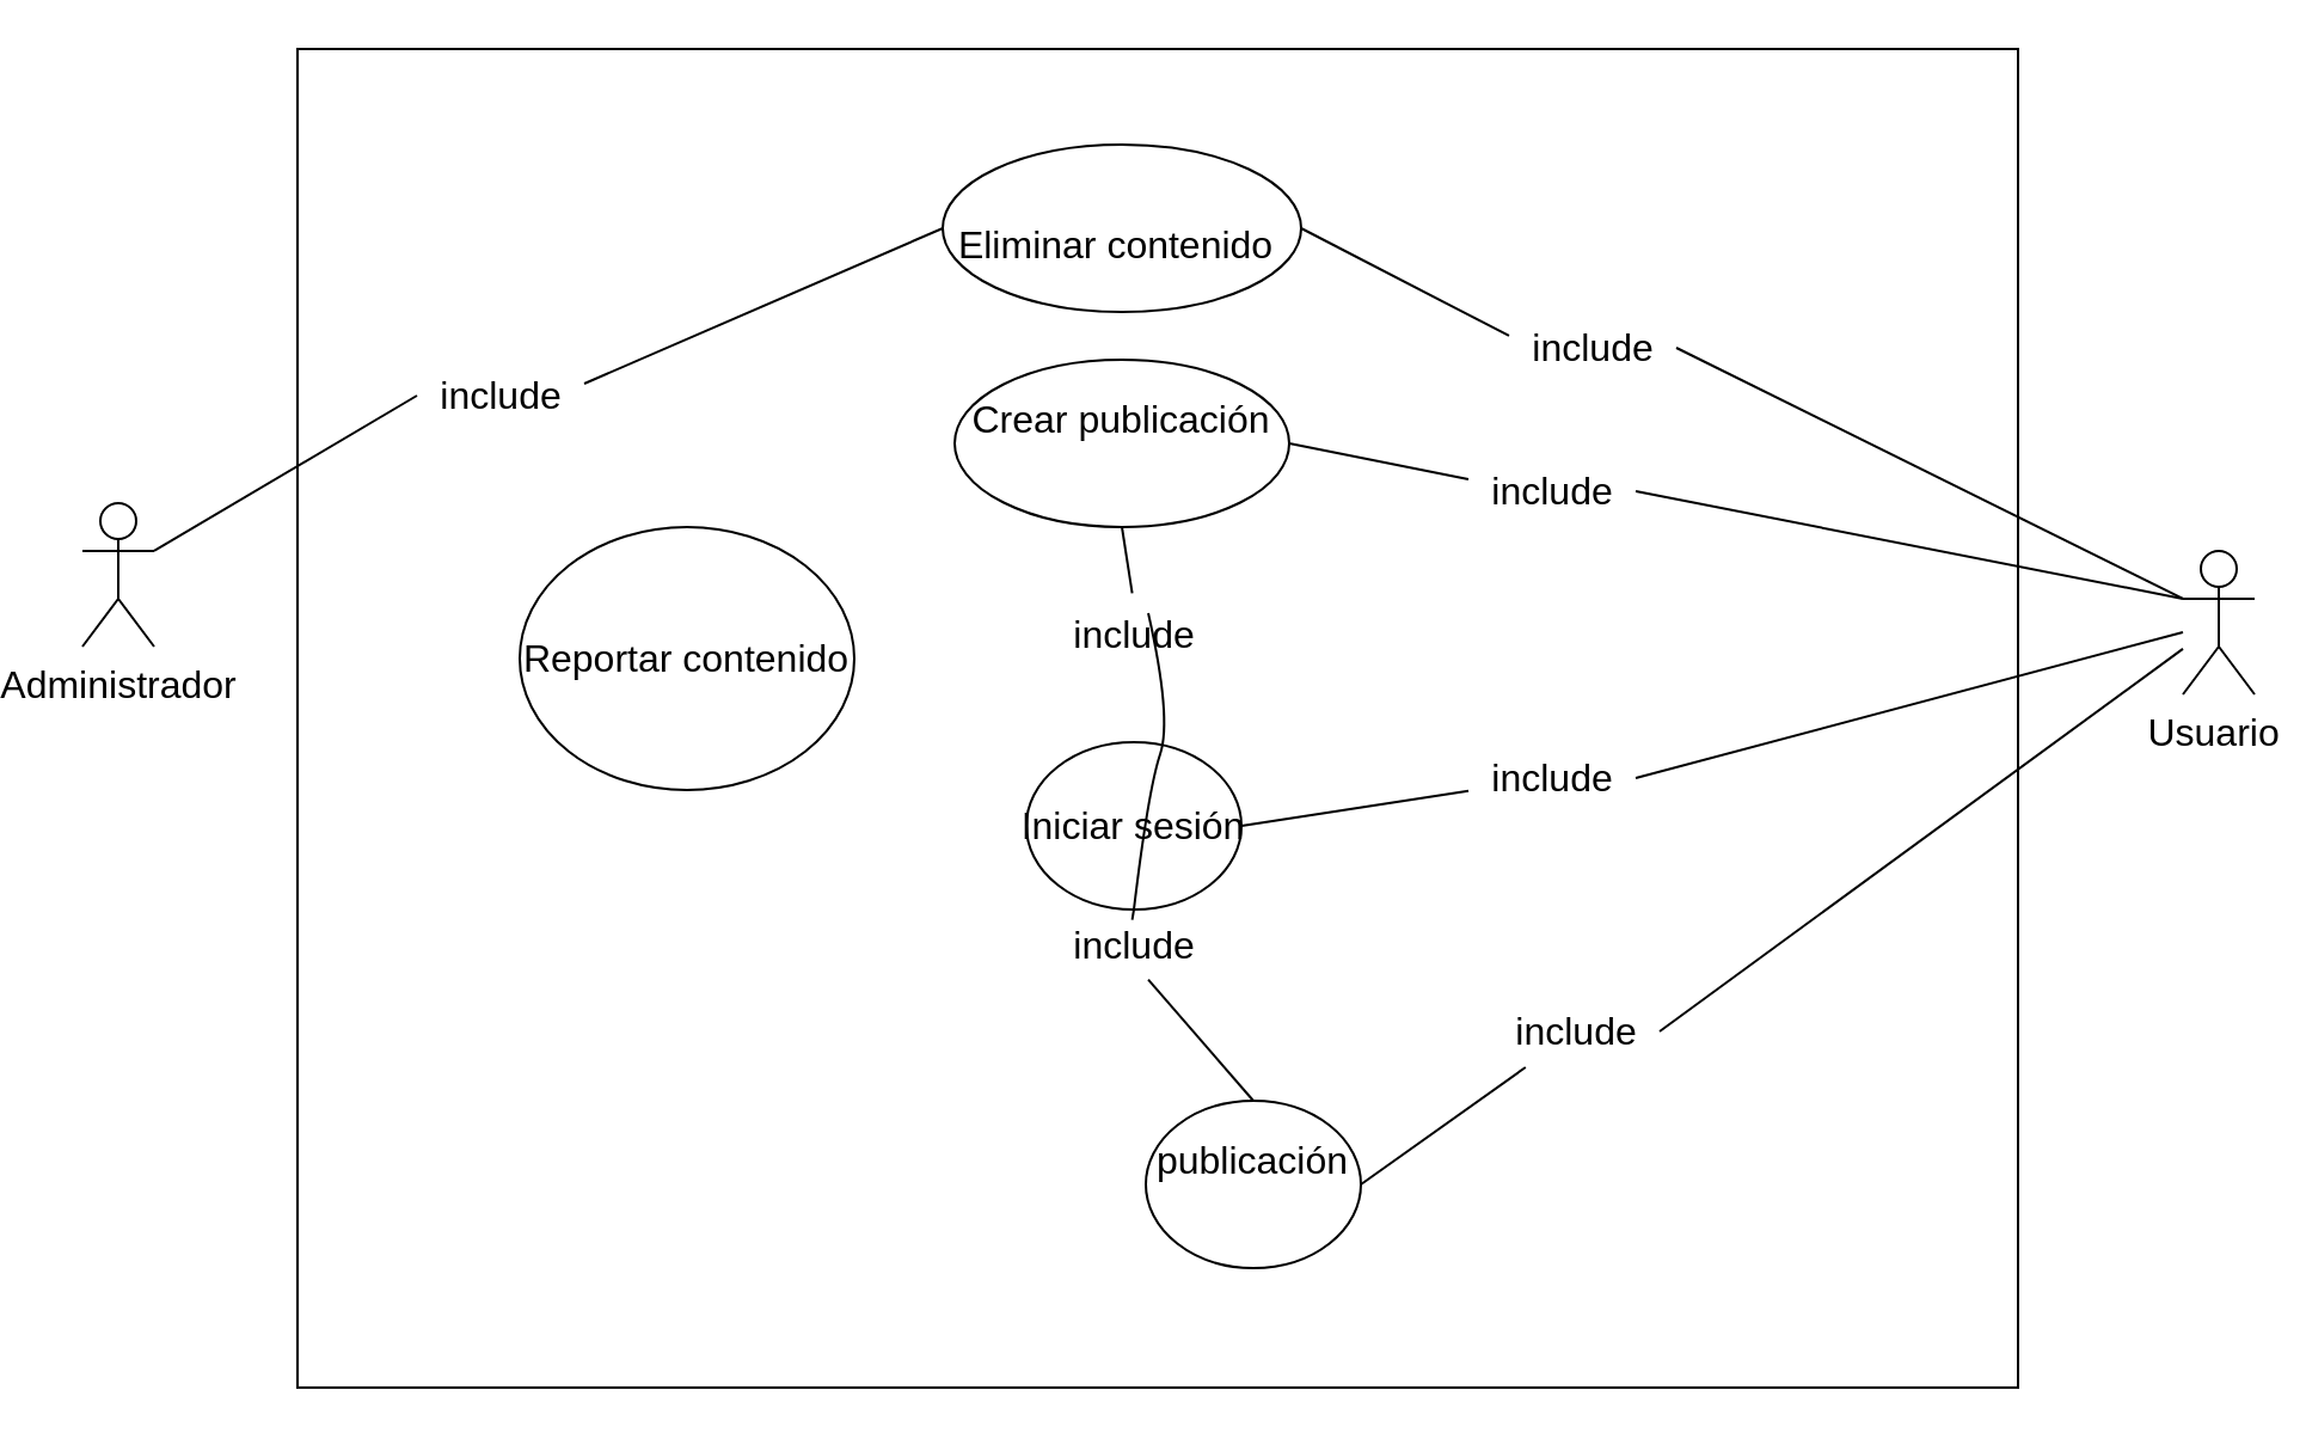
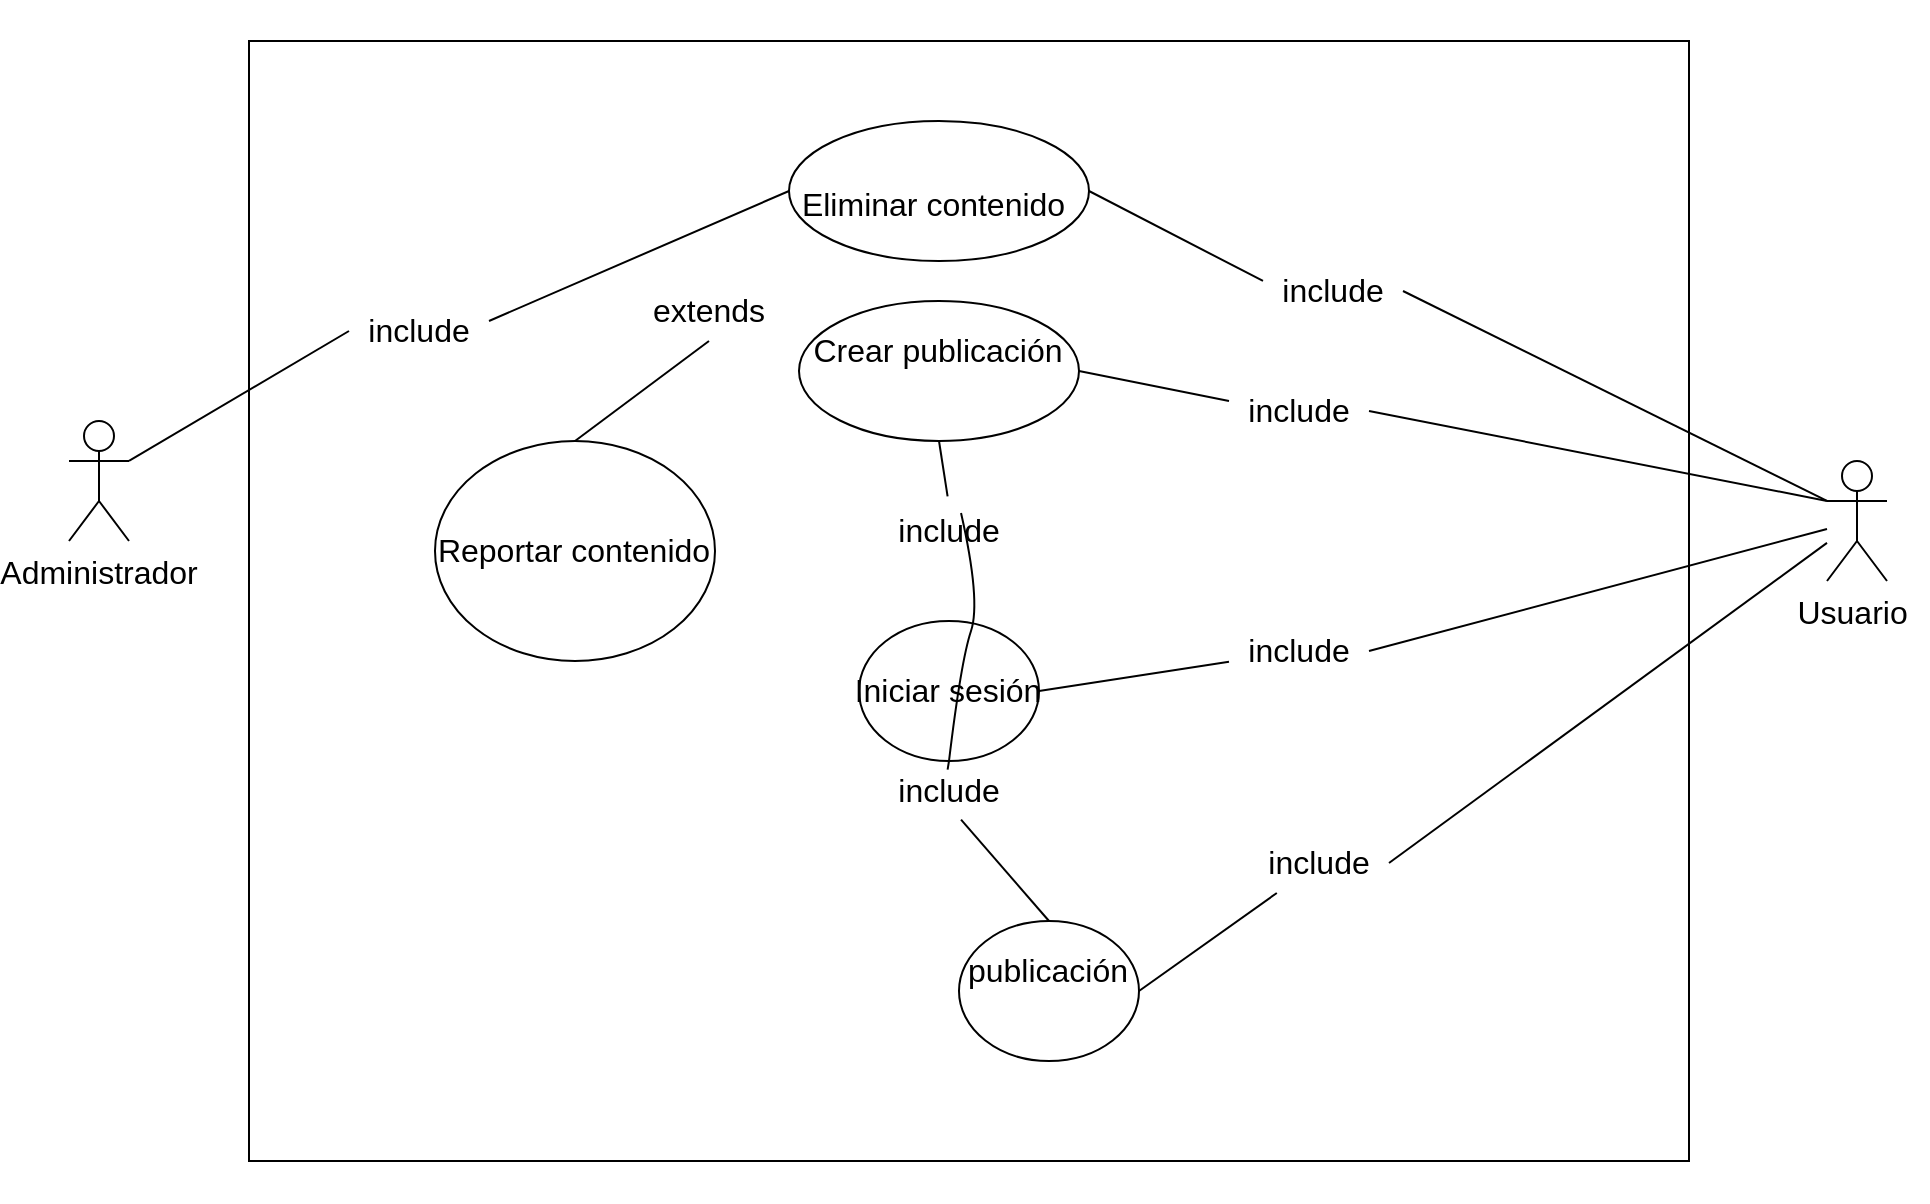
+ <mxCell id="13" value="&lt;font style=&quot;vertical-align: inherit;&quot; dir=&quot;auto&quot;&gt;&lt;font style=&quot;vertical-align: inherit;&quot; dir=&quot;auto&quot;&gt;extends&lt;/font&gt;&lt;/font&gt;" style="text;html=1;align=center;verticalAlign=middle;resizable=0;points=[];autosize=1;strokeColor=none;fillColor=none;fontSize=16;" vertex="1" parent="1"><mxGeometry x="300" y="140" width="80" height="30" as="geometry" /></mxCell>
+ <mxCell id="12" value="" style="endArrow=none;html=1;rounded=0;fontSize=12;startSize=8;endSize=8;curved=1;entryX=0.5;entryY=1;entryDx=0;entryDy=0;exitX=0.5;exitY=0;exitDx=0;exitDy=0;" edge="1" parent="1" source="8" target="13"><mxGeometry width="50" height="50" relative="1" as="geometry"><mxPoint x="281" y="314" as="sourcePoint" /><mxPoint x="295" y="160" as="targetPoint" /></mxGeometry></mxCell>
